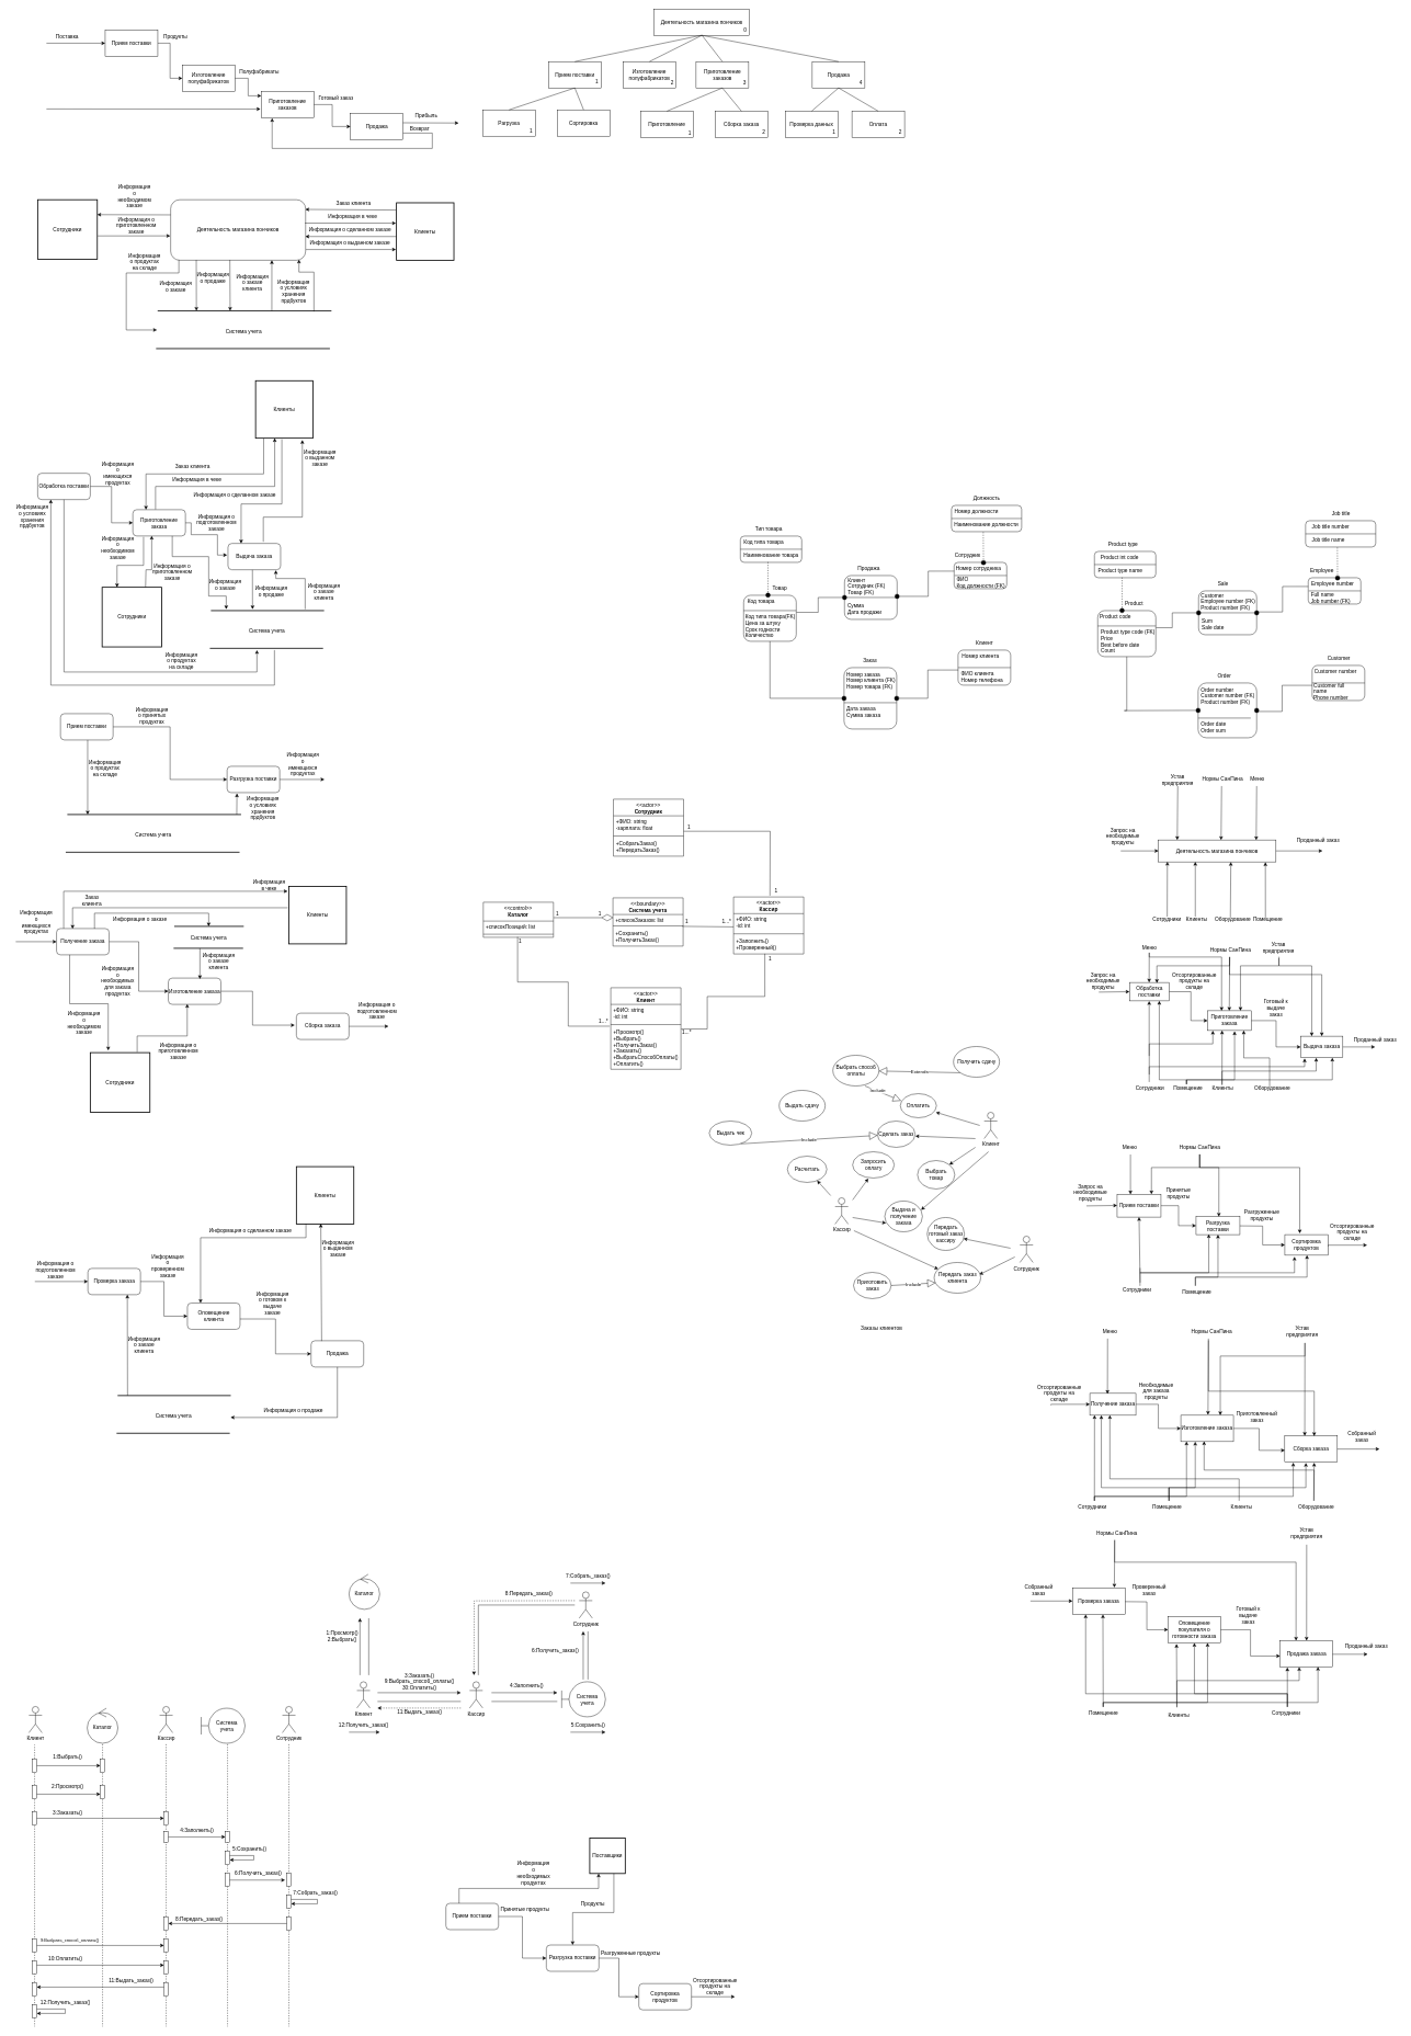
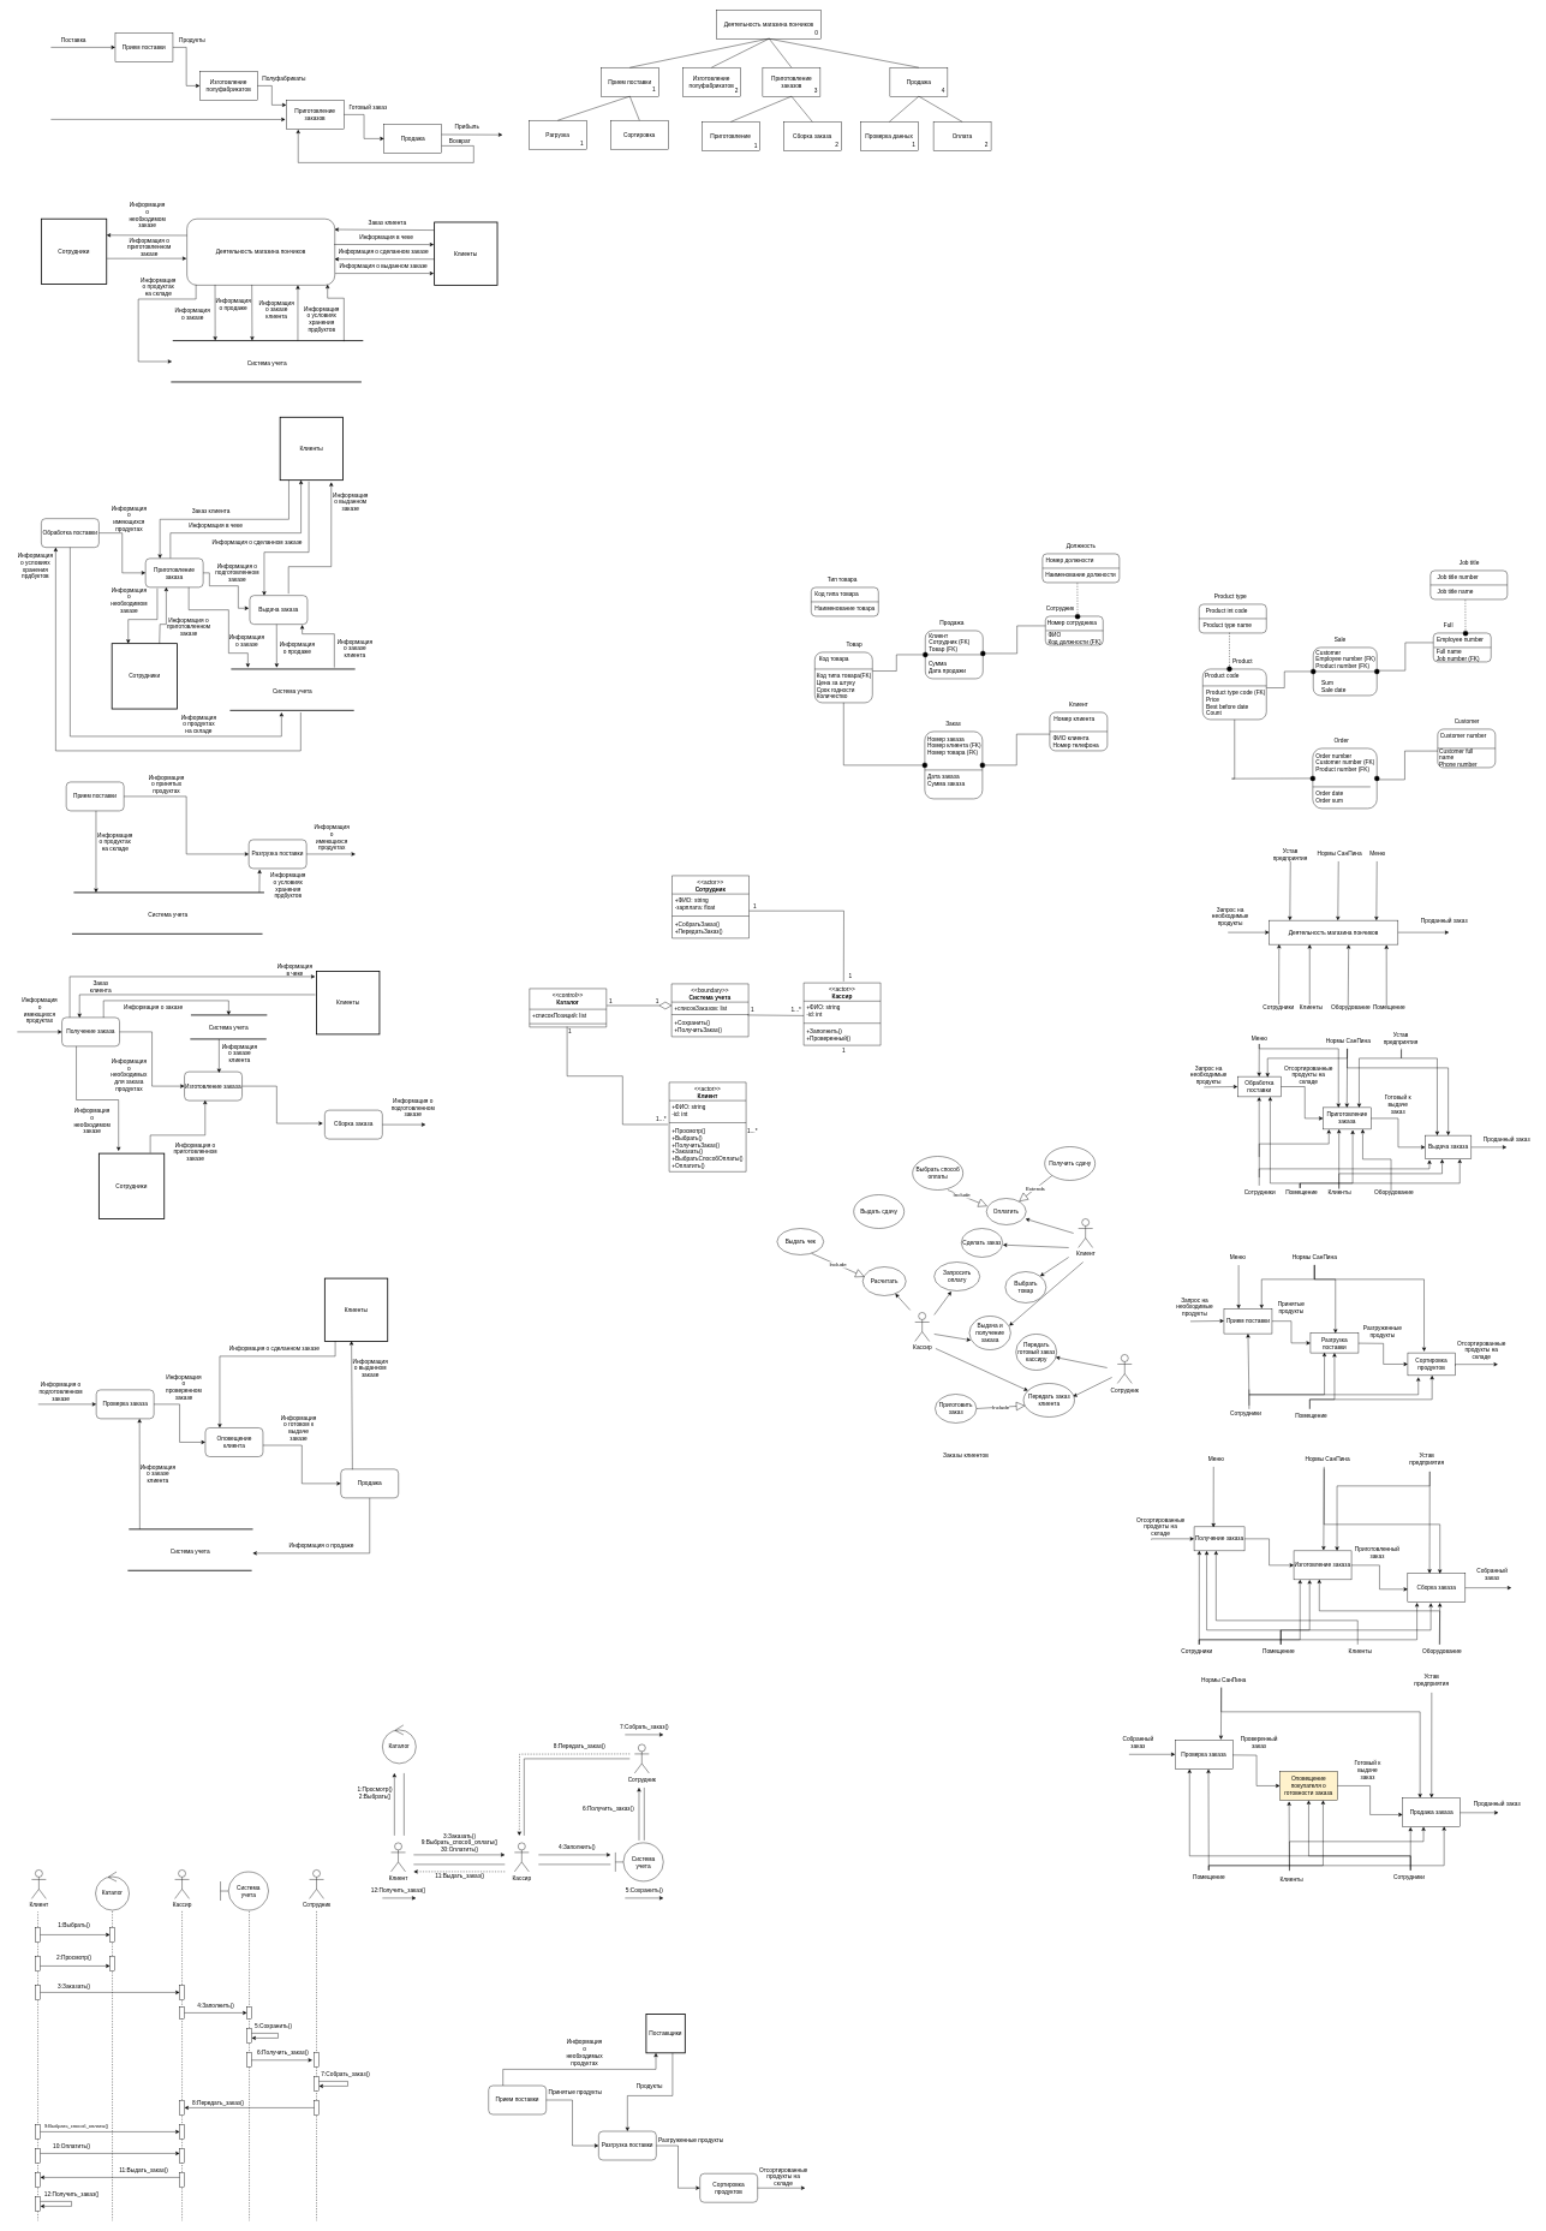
- <mxCell id="166" value="Employee" style="text;html=1;strokeColor=none;fillColor=none;align=center;verticalAlign=middle;whiteSpace=wrap;rounded=0;" parent="1" vertex="1"><mxGeometry x="2983.5" y="1287" width="60" height="30" as="geometry" /></mxCell>
+ <mxCell id="166" value="Full" style="text;html=1;strokeColor=none;fillColor=none;align=center;verticalAlign=middle;whiteSpace=wrap;rounded=0;" parent="1" vertex="1"><mxGeometry x="2983.5" y="1287" width="60" height="30" as="geometry" /></mxCell>
- <mxCell id="147" value="" style="endArrow=oval;endFill=1;endSize=10;html=1;rounded=0;exitX=0.45;exitY=0.974;exitDx=0;exitDy=0;edgeStyle=orthogonalEdgeStyle;entryX=0.704;entryY=-0.007;entryDx=0;entryDy=0;exitPerimeter=0;entryPerimeter=0;dashed=1;" parent="1" source="146" target="138" edge="1"><mxGeometry width="160" relative="1" as="geometry"><mxPoint x="1983.25" y="1242" as="sourcePoint" /><mxPoint x="1853.25" y="1299.48" as="targetPoint" /><Array as="points"><mxPoint x="1751" y="1322" /><mxPoint x="1751" y="1322" /></Array></mxGeometry></mxCell>
- <mxCell id="164" value="Sum&lt;br&gt;Sale date" style="text;html=1;strokeColor=none;fillColor=none;align=left;verticalAlign=middle;whiteSpace=wrap;rounded=0;" parent="1" vertex="1"><mxGeometry x="2737.5" y="1407" width="98" height="30" as="geometry" /></mxCell>
+ <mxCell id="164" value="Sum&lt;br&gt;Sale date" style="text;html=1;strokeColor=none;fillColor=none;align=left;verticalAlign=middle;whiteSpace=wrap;rounded=0;" parent="1" vertex="1"><mxGeometry x="2747.5" y="1412" width="98" height="30" as="geometry" /></mxCell>
- <mxCell id="428" value="" style="endArrow=none;html=1;rounded=0;exitX=1.004;exitY=0.062;exitDx=0;exitDy=0;exitPerimeter=0;entryX=0.446;entryY=0.987;entryDx=0;entryDy=0;entryPerimeter=0;edgeStyle=orthogonalEdgeStyle;" parent="1" source="408" target="416" edge="1"><mxGeometry width="50" height="50" relative="1" as="geometry"><mxPoint x="1685" y="2292" as="sourcePoint" /><mxPoint x="1735" y="2242" as="targetPoint" /><Array as="points"><mxPoint x="1612" y="2346" /><mxPoint x="1612" y="2272" /><mxPoint x="1743" y="2272" /></Array></mxGeometry></mxCell>
- <mxCell id="104" value="Extends" style="endArrow=block;endSize=16;endFill=0;html=1;rounded=0;exitX=0;exitY=1;exitDx=0;exitDy=0;" parent="1" source="105" target="92" edge="1"><mxGeometry width="160" relative="1" as="geometry"><mxPoint x="2173.5" y="2446" as="sourcePoint" /><mxPoint x="2151.5" y="2486" as="targetPoint" /></mxGeometry></mxCell>
+ <mxCell id="104" value="Extends" style="endArrow=block;endSize=16;endFill=0;html=1;rounded=0;exitX=0;exitY=1;exitDx=0;exitDy=0;" parent="1" source="105" target="91" edge="1"><mxGeometry width="160" relative="1" as="geometry"><mxPoint x="2173.5" y="2446" as="sourcePoint" /><mxPoint x="2151.5" y="2486" as="targetPoint" /></mxGeometry></mxCell>
- <mxCell id="90" value="Include" style="endArrow=block;endSize=16;endFill=0;html=1;rounded=0;exitX=0.74;exitY=0.946;exitDx=0;exitDy=0;exitPerimeter=0;" parent="1" source="89" target="98" edge="1"><mxGeometry width="160" relative="1" as="geometry"><mxPoint x="1838.5" y="2566" as="sourcePoint" /><mxPoint x="1843.5" y="2646" as="targetPoint" /></mxGeometry></mxCell>
+ <mxCell id="90" value="Include" style="endArrow=block;endSize=16;endFill=0;html=1;rounded=0;exitX=0.74;exitY=0.946;exitDx=0;exitDy=0;exitPerimeter=0;entryX=0.039;entryY=0.344;entryDx=0;entryDy=0;entryPerimeter=0;" parent="1" source="89" target="84" edge="1"><mxGeometry width="160" relative="1" as="geometry"><mxPoint x="1838.5" y="2566" as="sourcePoint" /><mxPoint x="1843.5" y="2646" as="targetPoint" /></mxGeometry></mxCell>
- <mxCell id="333" value="Необходимые для заказа продукты" style="text;html=1;strokeColor=none;fillColor=none;align=center;verticalAlign=middle;whiteSpace=wrap;rounded=0;" parent="1" vertex="1"><mxGeometry x="2606" y="3157" width="60" height="30" as="geometry" /></mxCell>
- <mxCell id="360" value="Оповещение покупателя о готовности заказа" style="rounded=0;whiteSpace=wrap;html=1;" parent="1" vertex="1"><mxGeometry x="2663" y="3686" width="120" height="60" as="geometry" /></mxCell>
+ <mxCell id="360" value="Оповещение покупателя о готовности заказа" style="rounded=0;whiteSpace=wrap;html=1;fillColor=#fff2cc;" parent="1" vertex="1"><mxGeometry x="2663" y="3686" width="120" height="60" as="geometry" /></mxCell>
